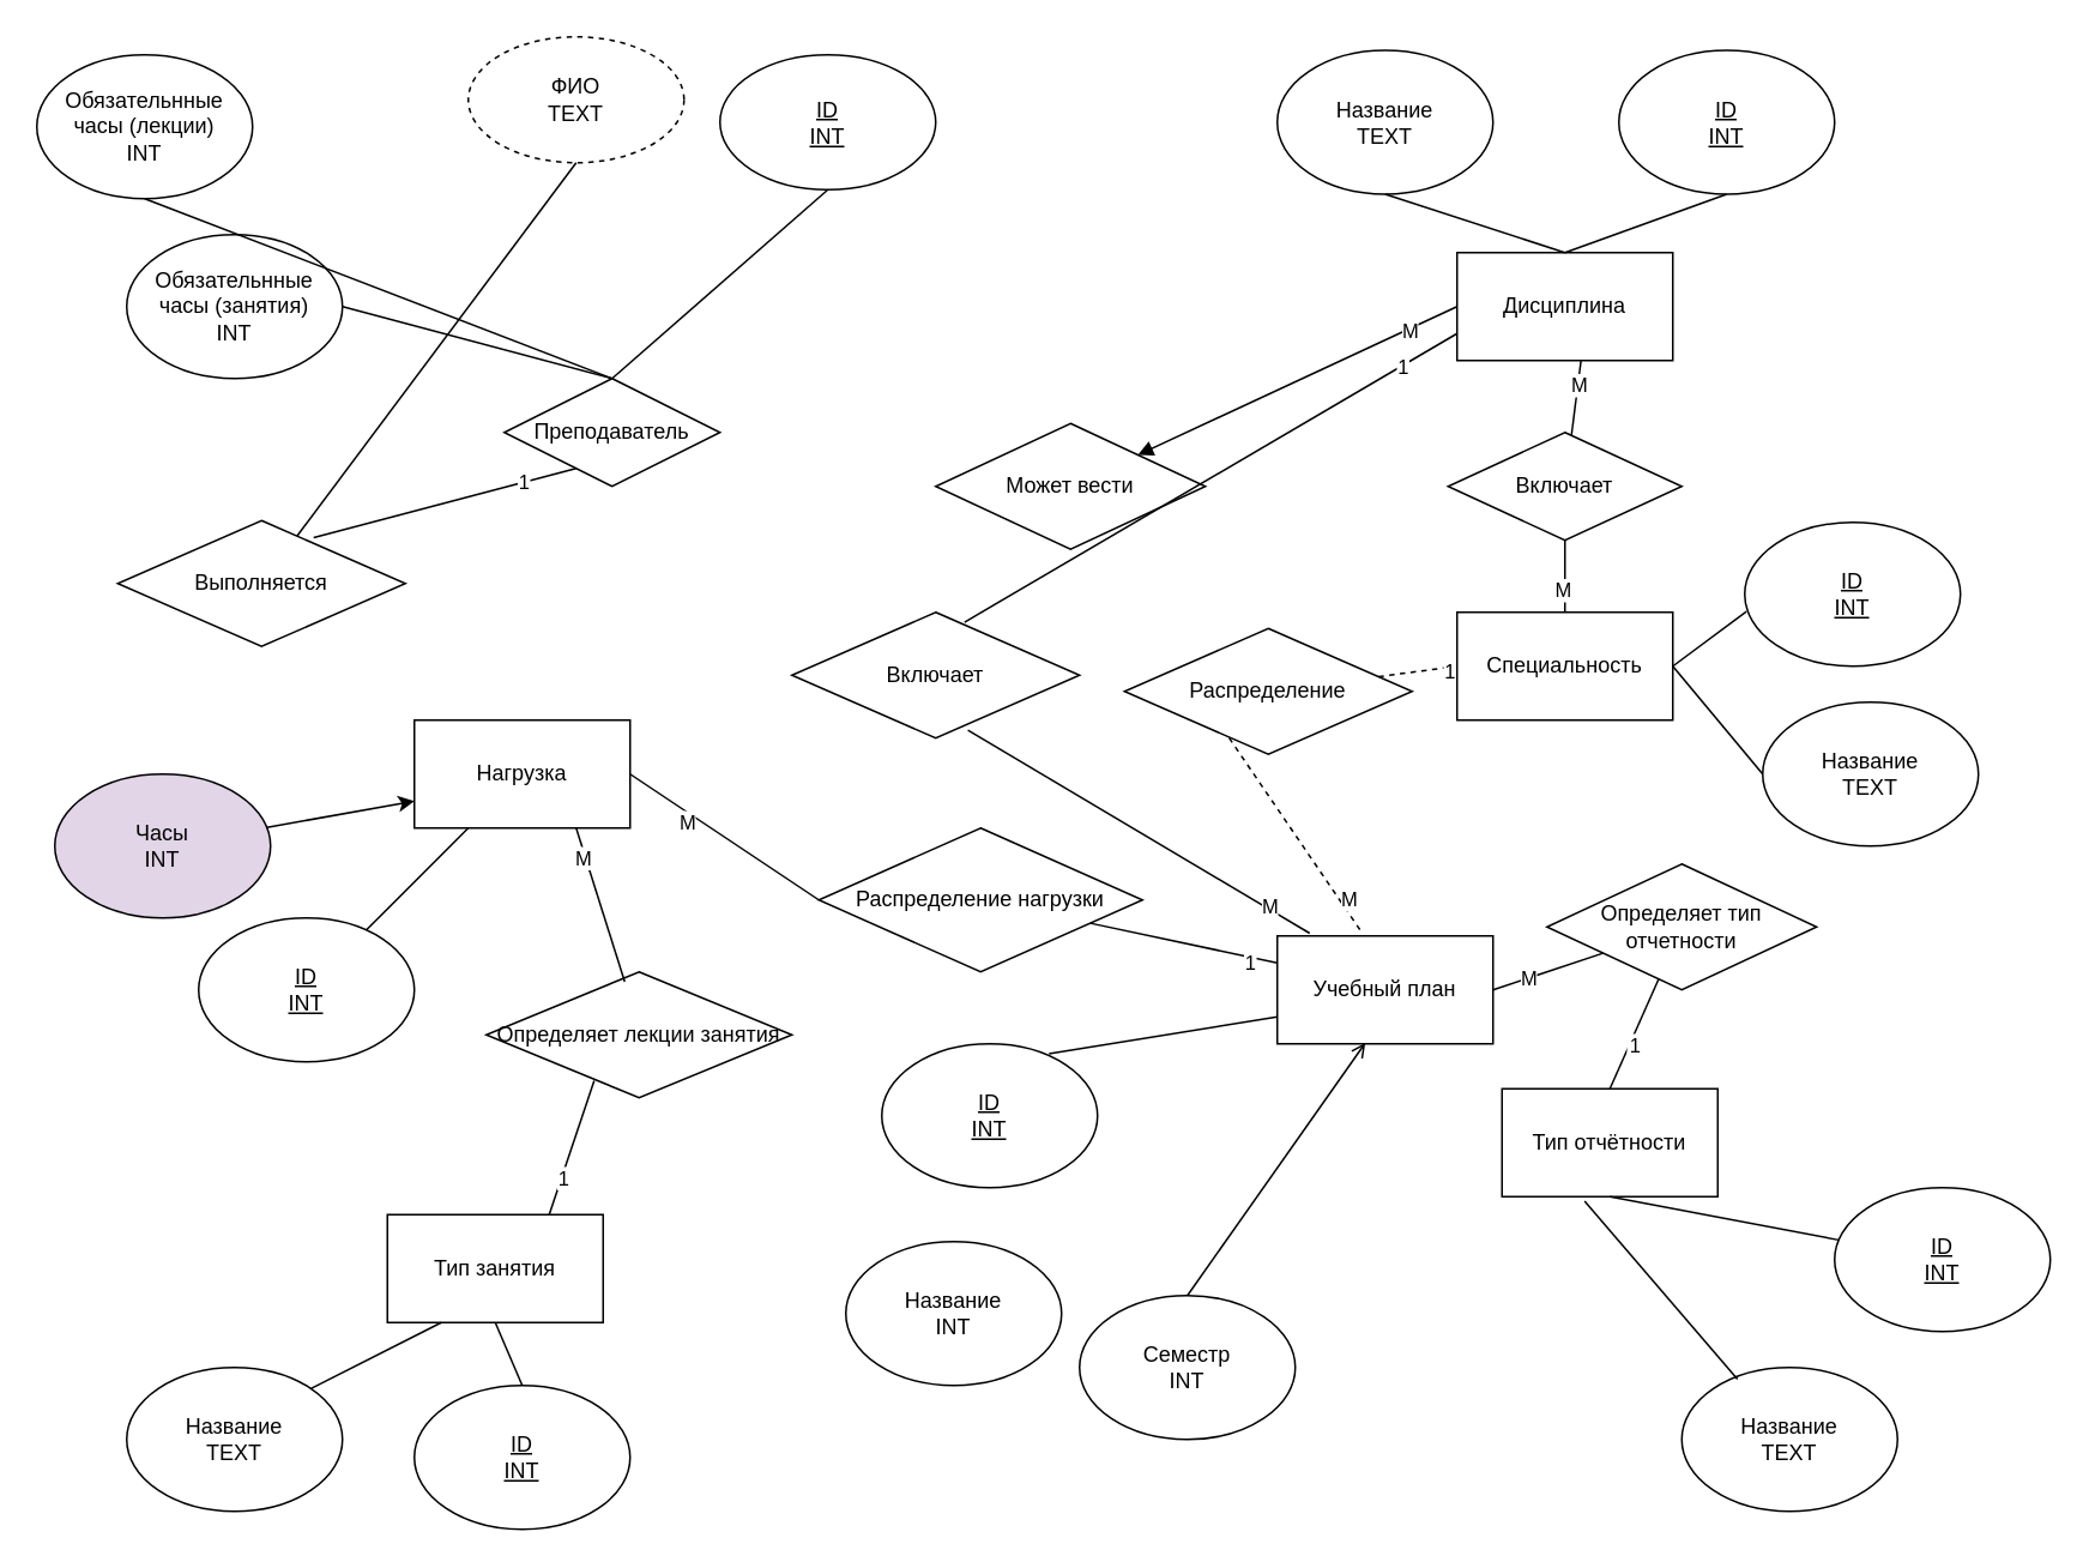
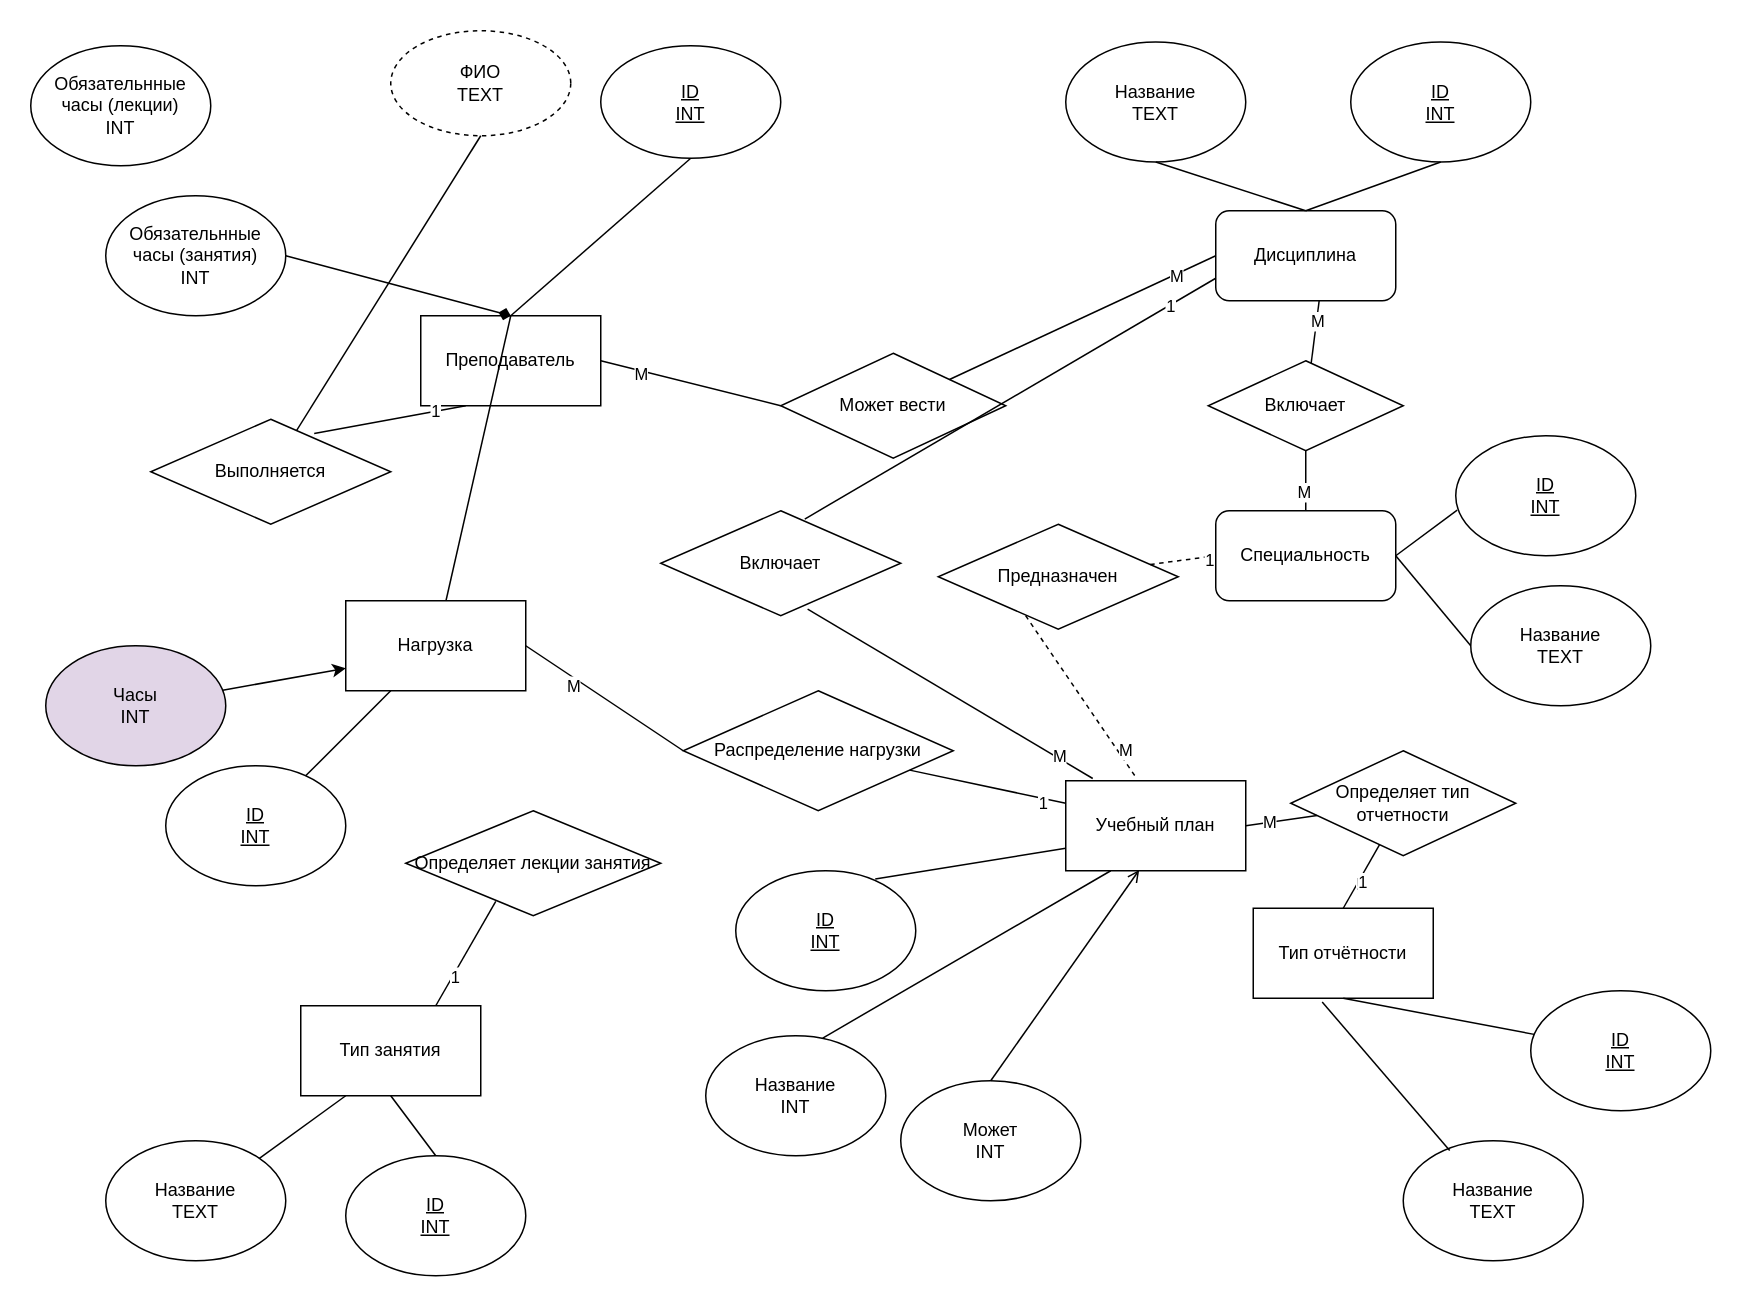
- <mxCell id="17" value="" style="endArrow=none;html=1;rounded=0;entryX=0.5;entryY=1;entryDx=0;entryDy=0;exitX=0.5;exitY=0;exitDx=0;exitDy=0;" parent="1" source="2" target="14" edge="1"><mxGeometry width="50" height="50" relative="1" as="geometry"><mxPoint x="390" y="330" as="sourcePoint" /><mxPoint x="700" y="360" as="targetPoint" /></mxGeometry></mxCell>
+ <mxCell id="17" value="" style="endArrow=none;html=1;rounded=0;exitX=0.5;exitY=0;exitDx=0;exitDy=0;" parent="1" source="2" target="28" edge="1"><mxGeometry width="50" height="50" relative="1" as="geometry"><mxPoint x="390" y="330" as="sourcePoint" /><mxPoint x="700" y="360" as="targetPoint" /></mxGeometry></mxCell>
- <mxCell id="3" value="Дисциплина" style="rounded=0;whiteSpace=wrap;html=1;" parent="1" vertex="1"><mxGeometry x="810" y="140" width="120" height="60" as="geometry" /></mxCell>
+ <mxCell id="3" value="Дисциплина" style="whiteSpace=wrap;html=1;rounded=1;" parent="1" vertex="1"><mxGeometry x="810" y="140" width="120" height="60" as="geometry" /></mxCell>
- <mxCell id="16" value="" style="endArrow=none;html=1;rounded=0;entryX=0.5;entryY=0;entryDx=0;entryDy=0;exitX=1;exitY=0.5;exitDx=0;exitDy=0;" parent="1" source="15" target="2" edge="1"><mxGeometry width="50" height="50" relative="1" as="geometry"><mxPoint x="650" y="410" as="sourcePoint" /><mxPoint x="700" y="360" as="targetPoint" /></mxGeometry></mxCell>
+ <mxCell id="16" value="" style="endArrow=diamond;html=1;rounded=0;entryX=0.5;entryY=0;entryDx=0;entryDy=0;exitX=1;exitY=0.5;exitDx=0;exitDy=0;" parent="1" source="15" target="2" edge="1"><mxGeometry width="50" height="50" relative="1" as="geometry"><mxPoint x="650" y="410" as="sourcePoint" /><mxPoint x="700" y="360" as="targetPoint" /></mxGeometry></mxCell>
- <mxCell id="2" value="Преподаватель" style="rhombus;whiteSpace=wrap;html=1;" parent="1" vertex="1"><mxGeometry x="280" y="210" width="120" height="60" as="geometry" /></mxCell>
+ <mxCell id="2" value="Преподаватель" style="rounded=0;whiteSpace=wrap;html=1;" parent="1" vertex="1"><mxGeometry x="280" y="210" width="120" height="60" as="geometry" /></mxCell>
- <mxCell id="34" value="" style="endArrow=block;html=1;rounded=0;entryX=1;entryY=0;entryDx=0;entryDy=0;exitX=0;exitY=0.5;exitDx=0;exitDy=0;" parent="1" source="3" target="31" edge="1"><mxGeometry width="50" height="50" relative="1" as="geometry"><mxPoint x="530" y="390" as="sourcePoint" /><mxPoint x="580" y="340" as="targetPoint" /></mxGeometry></mxCell>
+ <mxCell id="34" value="" style="endArrow=none;html=1;rounded=0;entryX=1;entryY=0;entryDx=0;entryDy=0;exitX=0;exitY=0.5;exitDx=0;exitDy=0;" parent="1" source="3" target="31" edge="1"><mxGeometry width="50" height="50" relative="1" as="geometry"><mxPoint x="530" y="390" as="sourcePoint" /><mxPoint x="580" y="340" as="targetPoint" /></mxGeometry></mxCell>
+ <mxCell id="32" value="" style="endArrow=none;html=1;rounded=0;exitX=1;exitY=0.5;exitDx=0;exitDy=0;entryX=0;entryY=0.5;entryDx=0;entryDy=0;" parent="1" source="2" target="31" edge="1"><mxGeometry width="50" height="50" relative="1" as="geometry"><mxPoint x="530" y="390" as="sourcePoint" /><mxPoint x="580" y="340" as="targetPoint" /></mxGeometry></mxCell>
+ <mxCell id="33" value="М" style="edgeLabel;html=1;align=center;verticalAlign=middle;resizable=0;points=[];" parent="32" vertex="1" connectable="0"><mxGeometry x="-0.53" y="-2" relative="1" as="geometry"><mxPoint x="-1" as="offset" /></mxGeometry></mxCell>
- <mxCell id="58" value="Выполняется" style="rhombus;whiteSpace=wrap;html=1;" parent="1" vertex="1"><mxGeometry x="65" y="289" width="160" height="70" as="geometry" /></mxCell>
+ <mxCell id="58" value="Выполняется" style="rhombus;whiteSpace=wrap;html=1;" parent="1" vertex="1"><mxGeometry x="100" y="279" width="160" height="70" as="geometry" /></mxCell>
- <mxCell id="4" value="Специальность" style="rounded=0;whiteSpace=wrap;html=1;" parent="1" vertex="1"><mxGeometry x="810" y="340" width="120" height="60" as="geometry" /></mxCell>
+ <mxCell id="4" value="Специальность" style="whiteSpace=wrap;html=1;rounded=1;" parent="1" vertex="1"><mxGeometry x="810" y="340" width="120" height="60" as="geometry" /></mxCell>
- <mxCell id="47" value="Распределение" style="rhombus;whiteSpace=wrap;html=1;" parent="1" vertex="1"><mxGeometry x="625" y="349" width="160" height="70" as="geometry" /></mxCell>
+ <mxCell id="47" value="Предназначен" style="rhombus;whiteSpace=wrap;html=1;" parent="1" vertex="1"><mxGeometry x="625" y="349" width="160" height="70" as="geometry" /></mxCell>
- <mxCell id="73" value="" style="endArrow=none;html=1;rounded=0;entryX=0.75;entryY=1;entryDx=0;entryDy=0;exitX=0.453;exitY=0.079;exitDx=0;exitDy=0;exitPerimeter=0;" parent="1" source="72" target="28" edge="1"><mxGeometry width="50" height="50" relative="1" as="geometry"><mxPoint x="480" y="540" as="sourcePoint" /><mxPoint x="530" y="490" as="targetPoint" /></mxGeometry></mxCell>
- <mxCell id="74" value="М" style="edgeLabel;html=1;align=center;verticalAlign=middle;resizable=0;points=[];" parent="73" vertex="1" connectable="0"><mxGeometry x="0.624" y="2" relative="1" as="geometry"><mxPoint as="offset" /></mxGeometry></mxCell>
- <mxCell id="77" value="Определяет тип отчетности" style="rhombus;whiteSpace=wrap;html=1;" parent="1" vertex="1"><mxGeometry x="860" y="480" width="150" height="70" as="geometry" /></mxCell>
+ <mxCell id="77" value="Определяет тип отчетности" style="rhombus;whiteSpace=wrap;html=1;" parent="1" vertex="1"><mxGeometry x="860" y="500" width="150" height="70" as="geometry" /></mxCell>
+ <mxCell id="27" value="" style="endArrow=none;html=1;rounded=0;exitX=0.65;exitY=0.019;exitDx=0;exitDy=0;entryX=0.25;entryY=1;entryDx=0;entryDy=0;exitPerimeter=0;" parent="1" source="23" target="5" edge="1"><mxGeometry width="50" height="50" relative="1" as="geometry"><mxPoint x="570" y="390" as="sourcePoint" /><mxPoint x="620" y="340" as="targetPoint" /></mxGeometry></mxCell>
- <mxCell id="62" value="Тип занятия" style="rounded=0;whiteSpace=wrap;html=1;" parent="1" vertex="1"><mxGeometry x="215" y="675" width="120" height="60" as="geometry" /></mxCell>
+ <mxCell id="62" value="Тип занятия" style="rounded=0;whiteSpace=wrap;html=1;" parent="1" vertex="1"><mxGeometry x="200" y="670" width="120" height="60" as="geometry" /></mxCell>
- <mxCell id="24" value="Семестр&lt;div&gt;INT&lt;/div&gt;" style="ellipse;whiteSpace=wrap;html=1;" parent="1" vertex="1"><mxGeometry x="600" y="720" width="120" height="80" as="geometry" /></mxCell>
+ <mxCell id="24" value="Может&lt;div&gt;INT&lt;/div&gt;" style="ellipse;whiteSpace=wrap;html=1;" parent="1" vertex="1"><mxGeometry x="600" y="720" width="120" height="80" as="geometry" /></mxCell>
